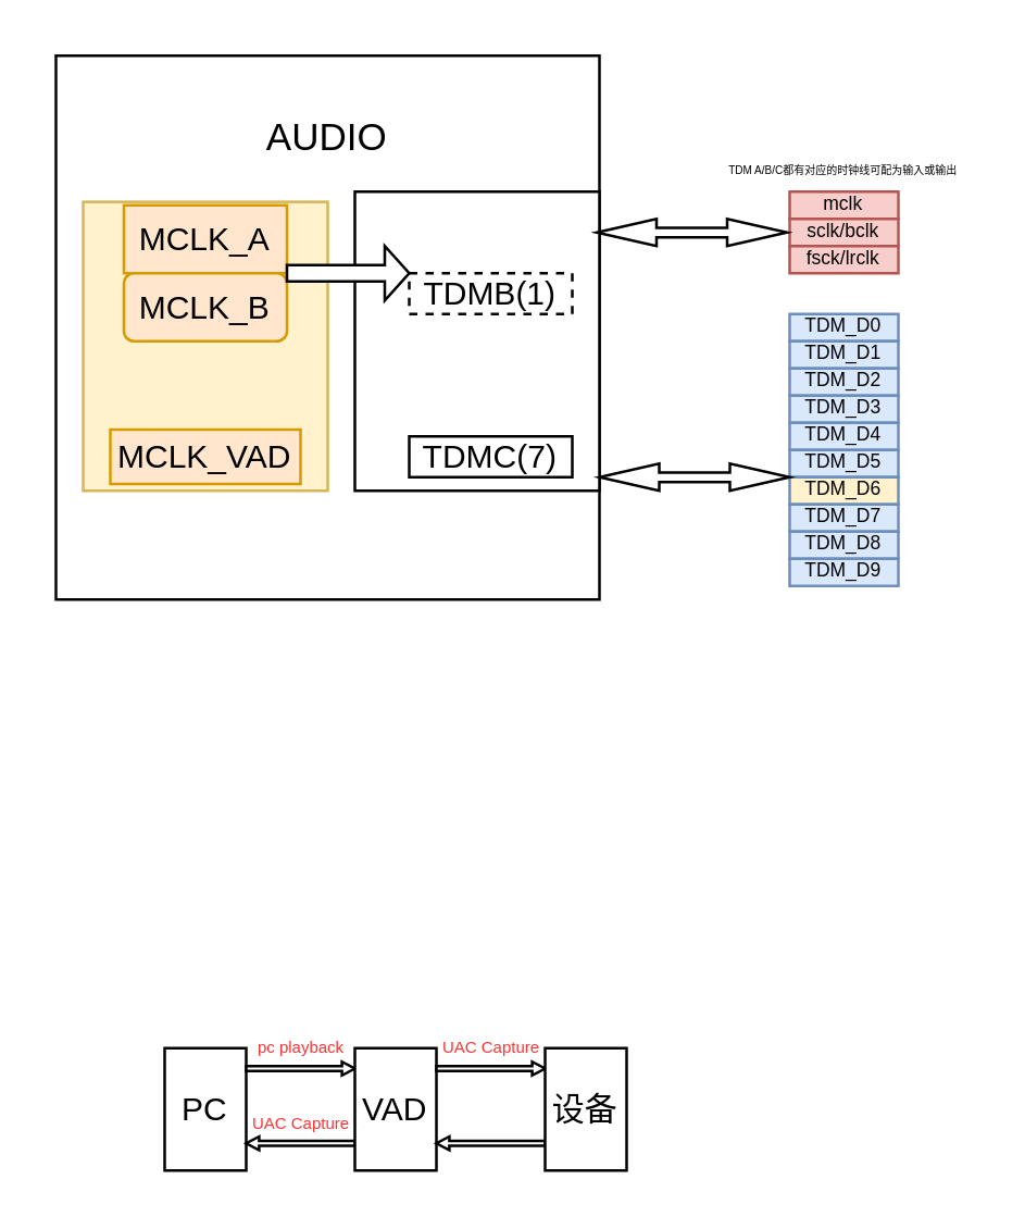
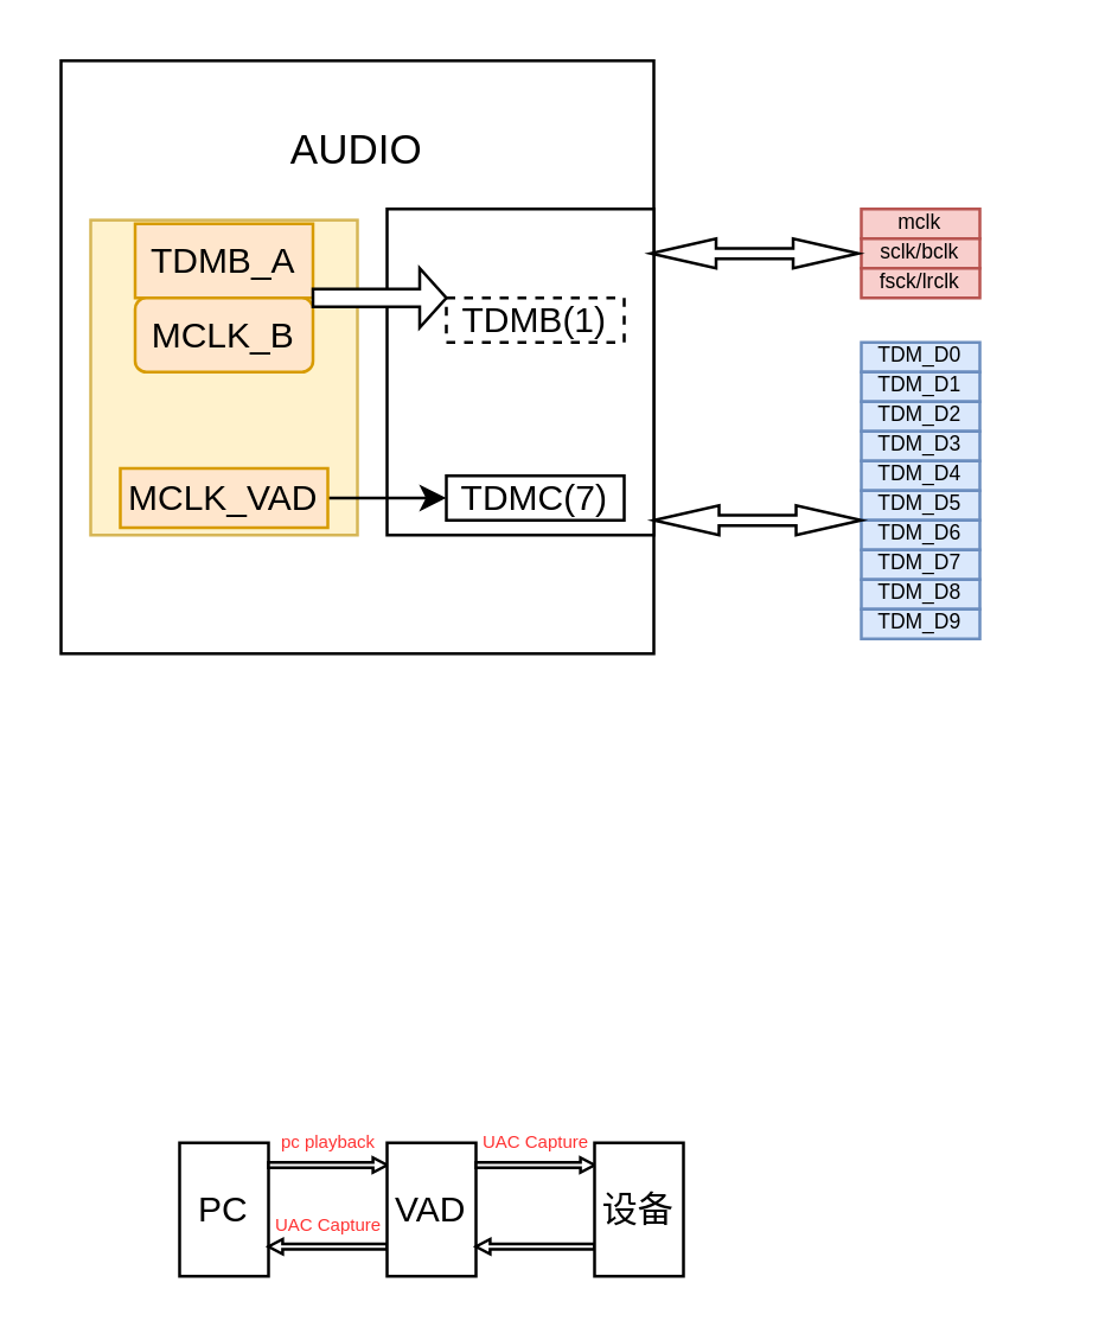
- <mxCell id="21" value="&lt;span style=&quot;text-align: left; text-wrap: nowrap; background-color: initial; font-size: 4px;&quot;&gt;TDM A/B/C都有对应的时钟线&lt;/span&gt;&lt;span style=&quot;text-align: left; text-wrap: nowrap; background-color: initial; font-size: 4px;&quot;&gt;可配为输入或输出&lt;/span&gt;" style="text;html=1;align=center;verticalAlign=middle;whiteSpace=wrap;rounded=0;" vertex="1" parent="1"><mxGeometry x="265" y="50" width="90" height="20" as="geometry" /></mxCell>
- <mxCell id="23" value="MCLK_A" style="rounded=0;whiteSpace=wrap;html=1;fillColor=#ffe6cc;strokeColor=#d79b00;" vertex="1" parent="1"><mxGeometry x="45" y="75" width="60" height="25" as="geometry" /></mxCell>
+ <mxCell id="23" value="TDMB_A" style="rounded=0;whiteSpace=wrap;html=1;fillColor=#ffe6cc;strokeColor=#d79b00;" vertex="1" parent="1"><mxGeometry x="45" y="75" width="60" height="25" as="geometry" /></mxCell>
+ <mxCell id="25" style="edgeStyle=orthogonalEdgeStyle;rounded=0;orthogonalLoop=1;jettySize=auto;html=1;entryX=0;entryY=0.5;entryDx=0;entryDy=0;" edge="1" parent="1" source="26" target="5"><mxGeometry relative="1" as="geometry" /></mxCell>
- <mxCell id="12" value="TDM_D6" style="rounded=0;whiteSpace=wrap;html=1;fontSize=7;fillColor=#fff2cc;strokeColor=#6c8ebf;" vertex="1" parent="1"><mxGeometry x="290" y="175" width="40" height="10" as="geometry" /></mxCell>
+ <mxCell id="12" value="TDM_D6" style="rounded=0;whiteSpace=wrap;html=1;fontSize=7;fillColor=#dae8fc;strokeColor=#6c8ebf;" vertex="1" parent="1"><mxGeometry x="290" y="175" width="40" height="10" as="geometry" /></mxCell>
